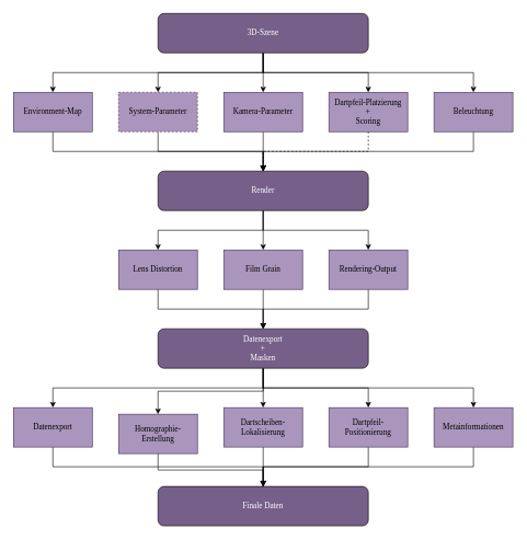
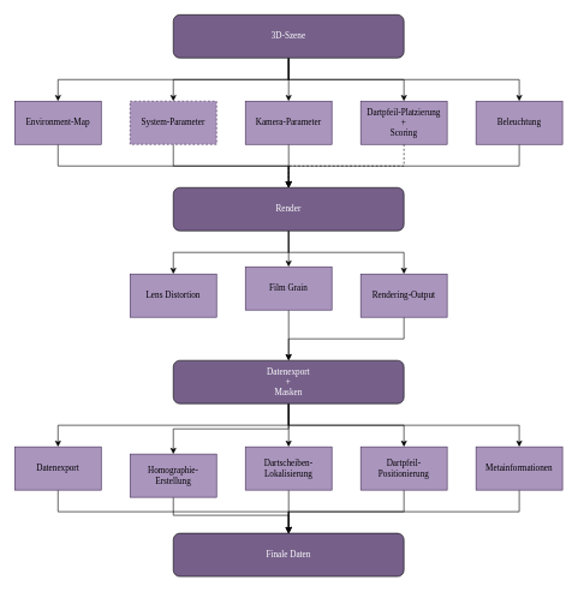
- <mxCell id="7" value="Film Grain" style="rounded=0;whiteSpace=wrap;html=1;fillColor=light-dark(#AA95BD,#111111);fontColor=#000000;strokeColor=#432D57;fontFamily=Garamond;" vertex="1" parent="1"><mxGeometry x="340" y="380" width="120" height="60" as="geometry" /></mxCell>
+ <mxCell id="7" value="Film Grain" style="rounded=0;whiteSpace=wrap;html=1;fillColor=light-dark(#AA95BD,#111111);fontColor=#000000;strokeColor=#432D57;fontFamily=Garamond;" vertex="1" parent="1"><mxGeometry x="340" y="370" width="120" height="60" as="geometry" /></mxCell>
- <mxCell id="8" style="edgeStyle=orthogonalEdgeStyle;rounded=0;orthogonalLoop=1;jettySize=auto;html=1;exitX=0.5;exitY=1;exitDx=0;exitDy=0;fontFamily=Garamond;" edge="1" parent="1" source="9" target="29"><mxGeometry relative="1" as="geometry" /></mxCell>
